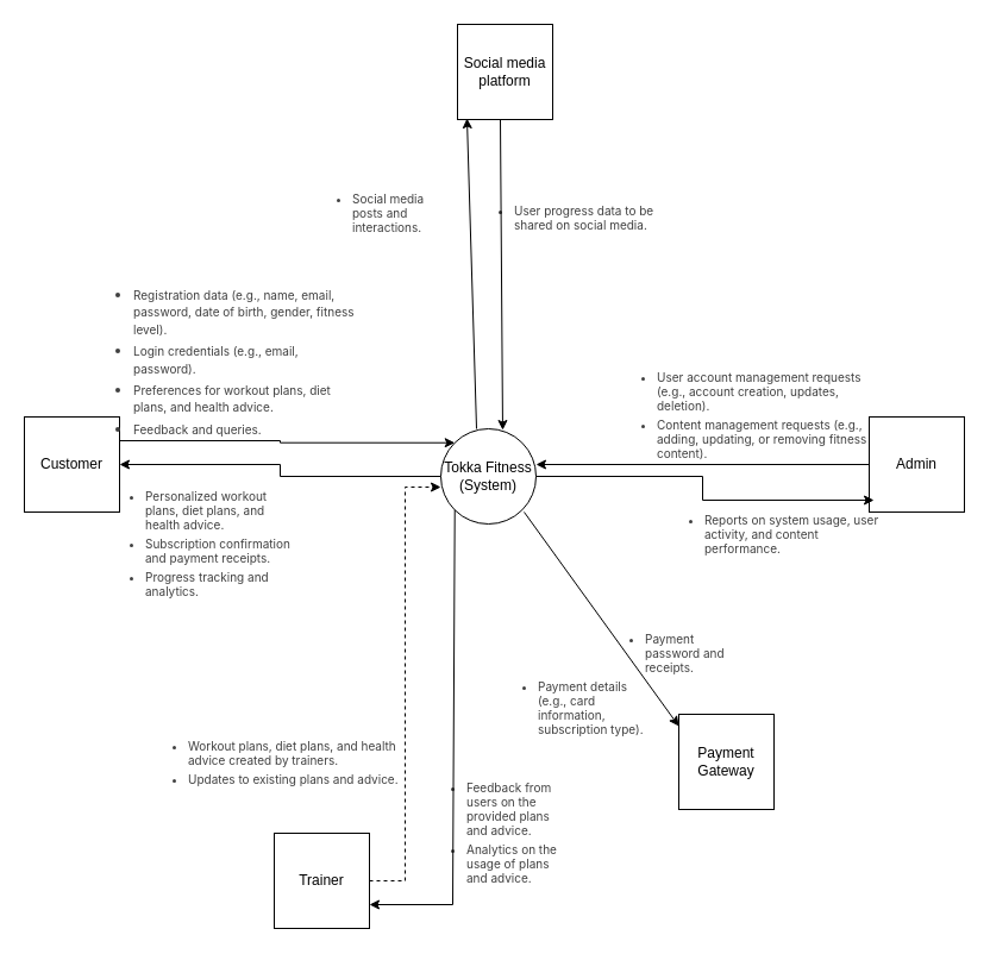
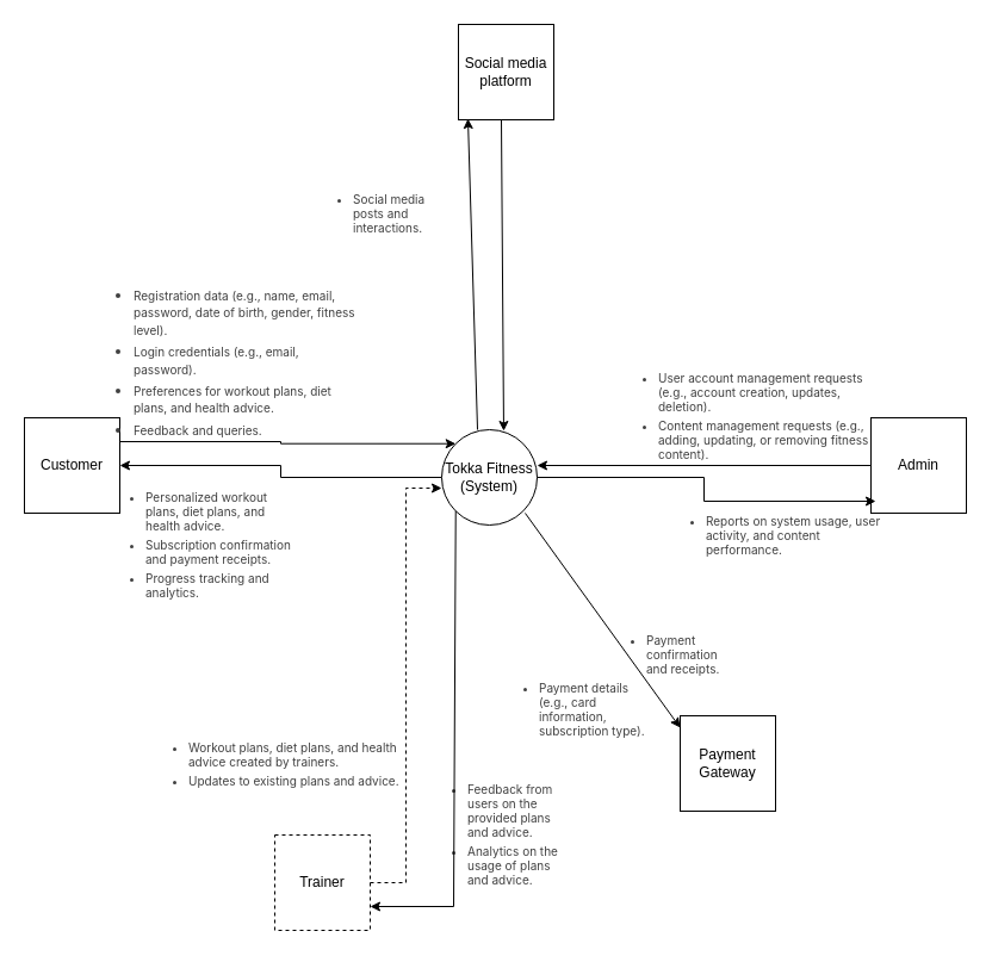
- <mxCell id="26" value="&lt;ul style=&quot;margin-top: 4px; margin-bottom: 0px; padding-left: calc(var(--ds-md-zoom)*24px); color: rgb(64, 64, 64); font-family: Inter, system-ui, -apple-system, BlinkMacSystemFont, &amp;quot;Segoe UI&amp;quot;, Roboto, &amp;quot;Noto Sans&amp;quot;, Ubuntu, Cantarell, &amp;quot;Helvetica Neue&amp;quot;, Oxygen, &amp;quot;Open Sans&amp;quot;, sans-serif; font-style: normal; font-variant-ligatures: normal; font-variant-caps: normal; font-weight: 400; letter-spacing: normal; orphans: 2; text-align: left; text-indent: 0px; text-transform: none; widows: 2; word-spacing: 0px; -webkit-text-stroke-width: 0px; white-space: normal; text-decoration-thickness: initial; text-decoration-style: initial; text-decoration-color: initial;&quot;&gt;&lt;li&gt;&lt;p style=&quot;margin-top: 0px; margin-right: 0px; margin-left: 0px; line-height: var(--ds-md-line-height); margin-bottom: 0px !important;&quot;&gt;User progress data to be shared on social media.&lt;/p&gt;&lt;/li&gt;&lt;/ul&gt;" style="text;whiteSpace=wrap;html=1;fontSize=10;" vertex="1" parent="1"><mxGeometry x="430" y="160" width="120" height="50" as="geometry" /></mxCell>
- <mxCell id="21" value="&lt;ul style=&quot;margin-top: 4px; margin-bottom: 0px; padding-left: calc(var(--ds-md-zoom)*24px); color: rgb(64, 64, 64); font-family: Inter, system-ui, -apple-system, BlinkMacSystemFont, &amp;quot;Segoe UI&amp;quot;, Roboto, &amp;quot;Noto Sans&amp;quot;, Ubuntu, Cantarell, &amp;quot;Helvetica Neue&amp;quot;, Oxygen, &amp;quot;Open Sans&amp;quot;, sans-serif; font-style: normal; font-variant-ligatures: normal; font-variant-caps: normal; font-weight: 400; letter-spacing: normal; orphans: 2; text-align: left; text-indent: 0px; text-transform: none; widows: 2; word-spacing: 0px; -webkit-text-stroke-width: 0px; white-space: normal; text-decoration-thickness: initial; text-decoration-style: initial; text-decoration-color: initial;&quot;&gt;&lt;li&gt;&lt;p style=&quot;margin-top: 0px; margin-right: 0px; margin-left: 0px; line-height: var(--ds-md-line-height); margin-bottom: 0px !important;&quot;&gt;Payment password and receipts.&lt;/p&gt;&lt;/li&gt;&lt;/ul&gt;" style="text;whiteSpace=wrap;html=1;fontSize=10;" vertex="1" parent="1"><mxGeometry x="540" y="520" width="75" height="50" as="geometry" /></mxCell>
+ <mxCell id="21" value="&lt;ul style=&quot;margin-top: 4px; margin-bottom: 0px; padding-left: calc(var(--ds-md-zoom)*24px); color: rgb(64, 64, 64); font-family: Inter, system-ui, -apple-system, BlinkMacSystemFont, &amp;quot;Segoe UI&amp;quot;, Roboto, &amp;quot;Noto Sans&amp;quot;, Ubuntu, Cantarell, &amp;quot;Helvetica Neue&amp;quot;, Oxygen, &amp;quot;Open Sans&amp;quot;, sans-serif; font-style: normal; font-variant-ligatures: normal; font-variant-caps: normal; font-weight: 400; letter-spacing: normal; orphans: 2; text-align: left; text-indent: 0px; text-transform: none; widows: 2; word-spacing: 0px; -webkit-text-stroke-width: 0px; white-space: normal; text-decoration-thickness: initial; text-decoration-style: initial; text-decoration-color: initial;&quot;&gt;&lt;li&gt;&lt;p style=&quot;margin-top: 0px; margin-right: 0px; margin-left: 0px; line-height: var(--ds-md-line-height); margin-bottom: 0px !important;&quot;&gt;Payment confirmation and receipts.&lt;/p&gt;&lt;/li&gt;&lt;/ul&gt;" style="text;whiteSpace=wrap;html=1;fontSize=10;" vertex="1" parent="1"><mxGeometry x="540" y="520" width="75" height="50" as="geometry" /></mxCell>
- <mxCell id="6" value="Trainer" style="whiteSpace=wrap;html=1;aspect=fixed;" vertex="1" parent="1"><mxGeometry x="230" y="700" width="80" height="80" as="geometry" /></mxCell>
+ <mxCell id="6" value="Trainer" style="whiteSpace=wrap;html=1;aspect=fixed;dashed=1;" vertex="1" parent="1"><mxGeometry x="230" y="700" width="80" height="80" as="geometry" /></mxCell>
